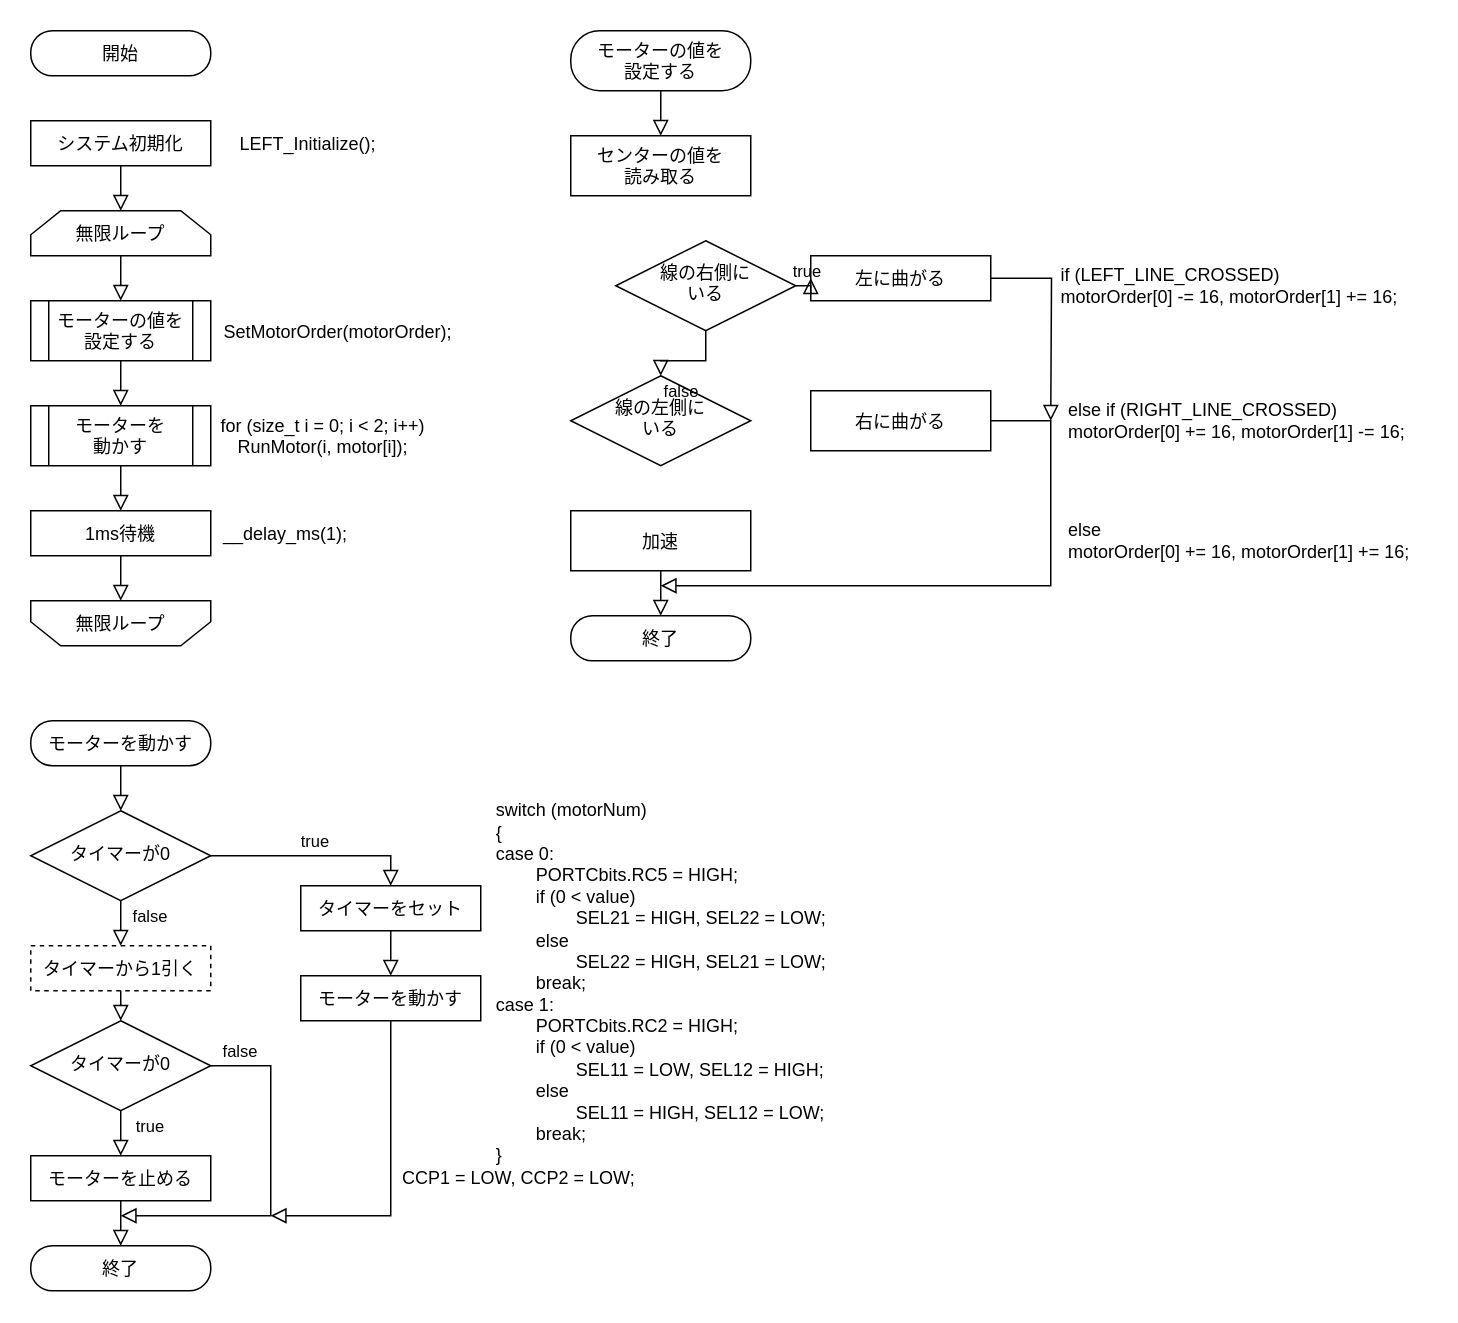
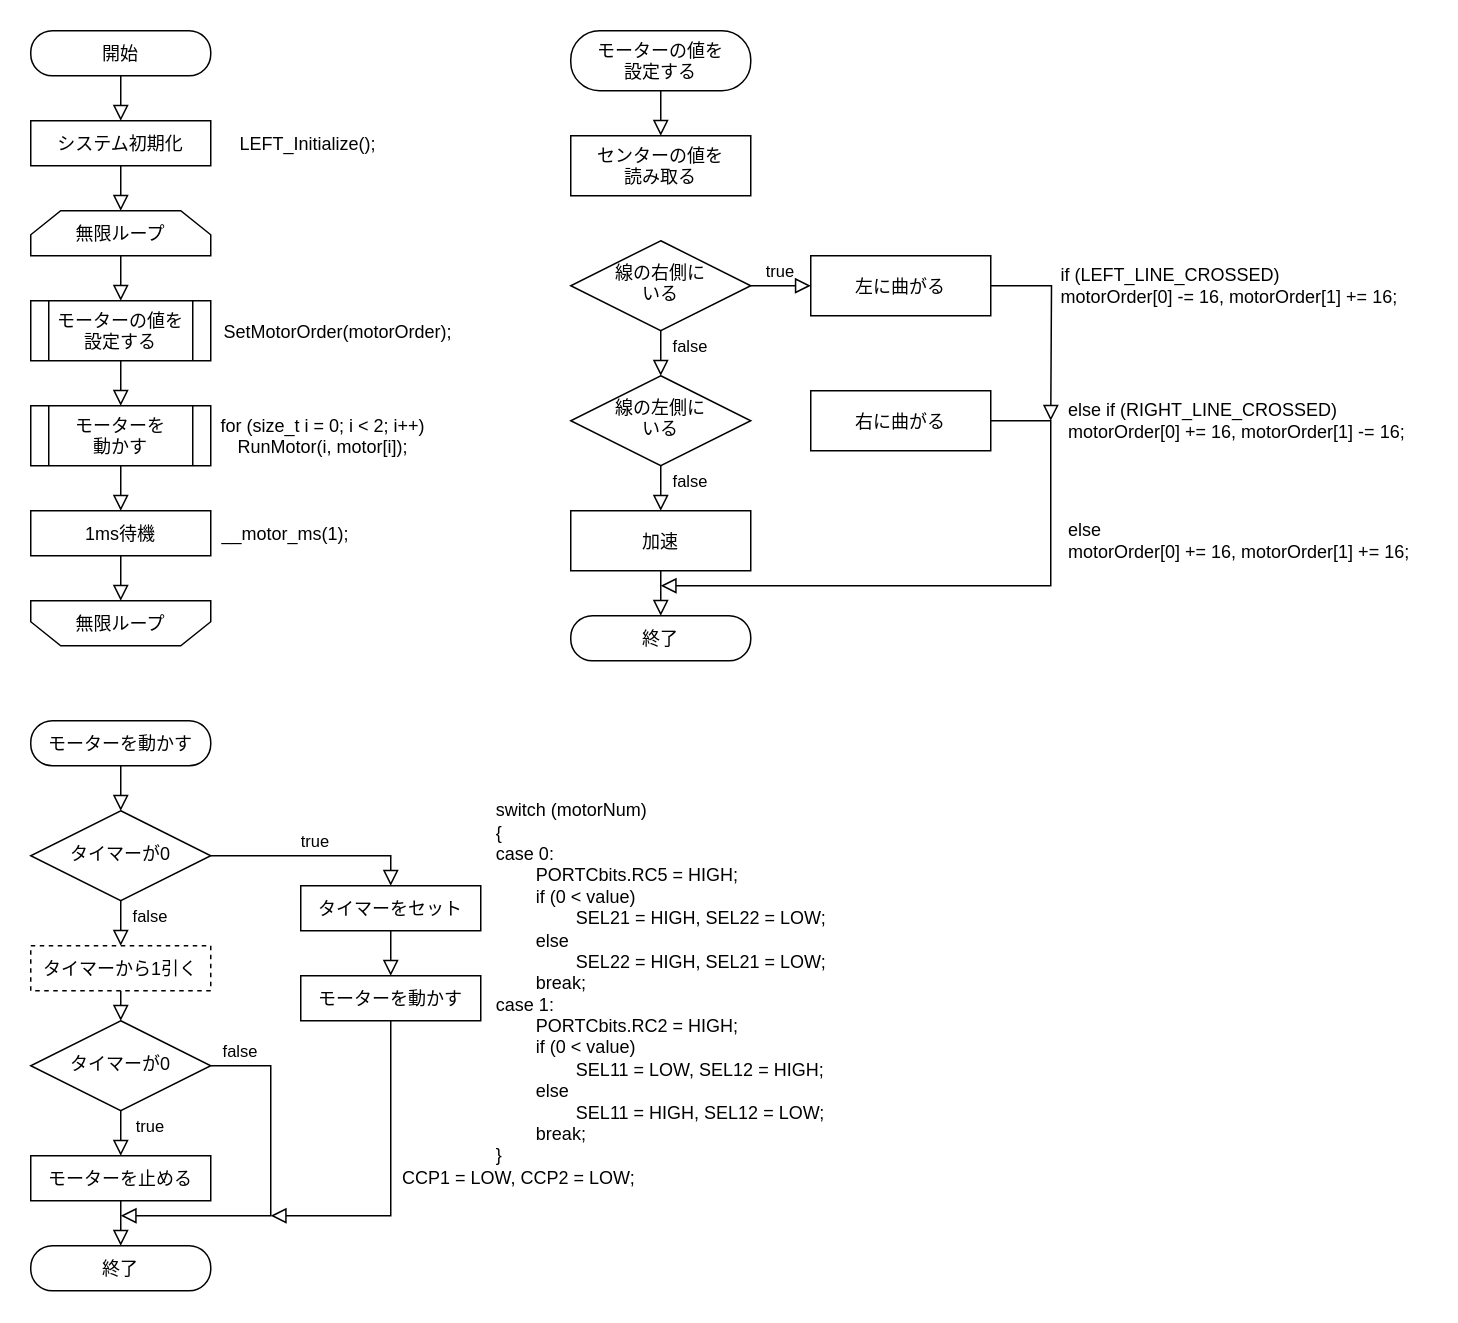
+ <mxCell id="8" value="" style="rounded=0;jettySize=auto;orthogonalLoop=1;fontSize=11;endArrow=block;endFill=0;endSize=8;strokeWidth=1;shadow=0;labelBackgroundColor=none;edgeStyle=orthogonalEdgeStyle;movable=1;cloneable=1;deletable=1;fontColor=default;spacing=0;exitX=0.5;exitY=1;exitDx=0;exitDy=0;entryX=0.5;entryY=0;entryDx=0;entryDy=0;strokeColor=default;" parent="2" source="3" target="6" edge="1"><mxGeometry relative="1" as="geometry" /></mxCell>
- <mxCell id="26" value="左に曲がる" style="rounded=0;fontSize=12;glass=0;strokeWidth=1;shadow=0;movable=1;cloneable=1;deletable=1;fontColor=default;spacing=0;strokeColor=default;" parent="24" vertex="1"><mxGeometry x="160" y="150" width="120" height="30" as="geometry" /></mxCell>
+ <mxCell id="26" value="左に曲がる" style="rounded=0;fontSize=12;glass=0;strokeWidth=1;shadow=0;movable=1;cloneable=1;deletable=1;fontColor=default;spacing=0;strokeColor=default;" parent="24" vertex="1"><mxGeometry x="160" y="150" width="120" height="40" as="geometry" /></mxCell>
- <mxCell id="25" value="線の右側に&#10;いる" style="rhombus;shadow=0;fontFamily=Helvetica;fontSize=12;align=center;strokeWidth=1;spacing=0;spacingTop=-4;rounded=0;movable=1;cloneable=1;deletable=1;fontColor=default;strokeColor=default;" parent="24" vertex="1"><mxGeometry x="30" y="140" width="120" height="60" as="geometry" /></mxCell>
+ <mxCell id="25" value="線の右側に&#10;いる" style="rhombus;shadow=0;fontFamily=Helvetica;fontSize=12;align=center;strokeWidth=1;spacing=0;spacingTop=-4;rounded=0;movable=1;cloneable=1;deletable=1;fontColor=default;strokeColor=default;" parent="24" vertex="1"><mxGeometry y="140" width="120" height="60" as="geometry" /></mxCell>
+ <mxCell id="32" value="false" style="rounded=0;jettySize=auto;orthogonalLoop=1;fontSize=11;endArrow=block;endFill=0;endSize=8;strokeWidth=1;shadow=0;labelBackgroundColor=none;edgeStyle=orthogonalEdgeStyle;movable=1;cloneable=1;deletable=1;fontColor=default;spacing=0;entryX=0.5;entryY=0;entryDx=0;entryDy=0;exitX=0.5;exitY=1;exitDx=0;exitDy=0;strokeColor=default;" parent="24" source="28" target="31" edge="1"><mxGeometry x="-0.333" y="20" relative="1" as="geometry"><mxPoint as="offset" /></mxGeometry></mxCell>
- <mxCell id="19" value="&#09;&#09;__delay_ms(1);" style="text;align=center;verticalAlign=middle;resizable=0;points=[];autosize=1;strokeColor=none;fillColor=none;fontColor=default;spacing=0;" vertex="1" parent="17"><mxGeometry x="120" y="5" width="100" height="20" as="geometry" /></mxCell>
+ <mxCell id="19" value="&#09;&#09;__motor_ms(1);" style="text;align=center;verticalAlign=middle;resizable=0;points=[];autosize=1;strokeColor=none;fillColor=none;fontColor=default;spacing=0;" vertex="1" parent="17"><mxGeometry x="120" y="5" width="100" height="20" as="geometry" /></mxCell>
